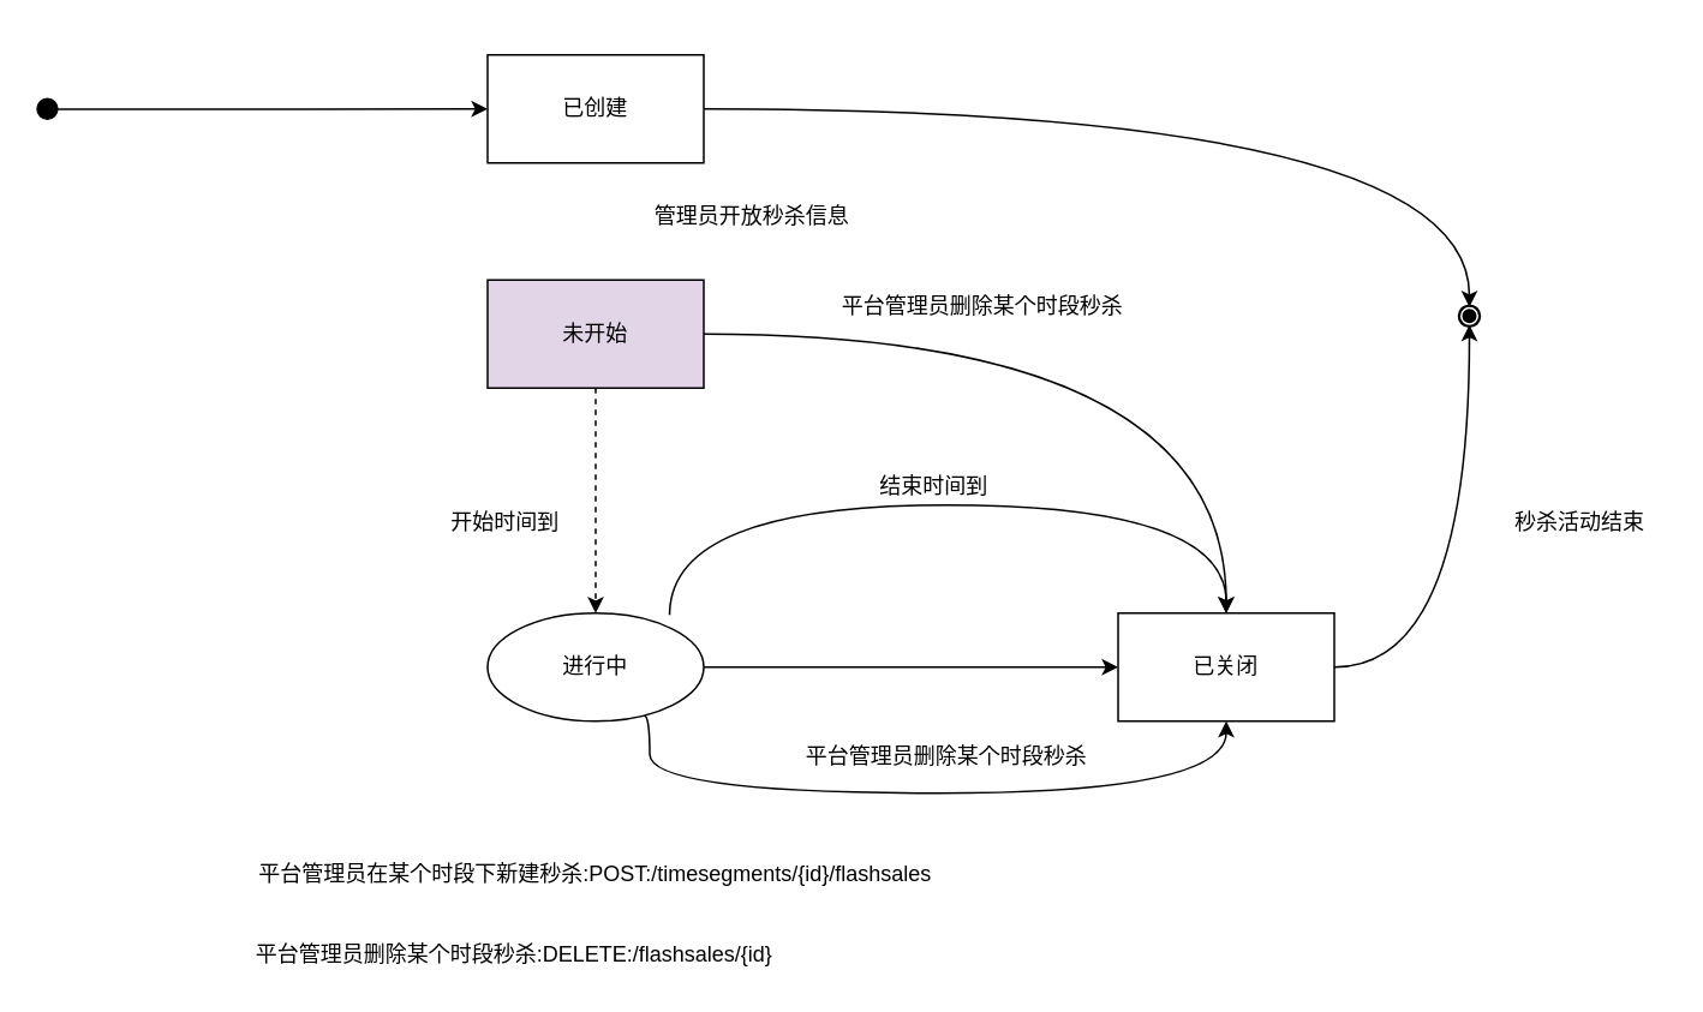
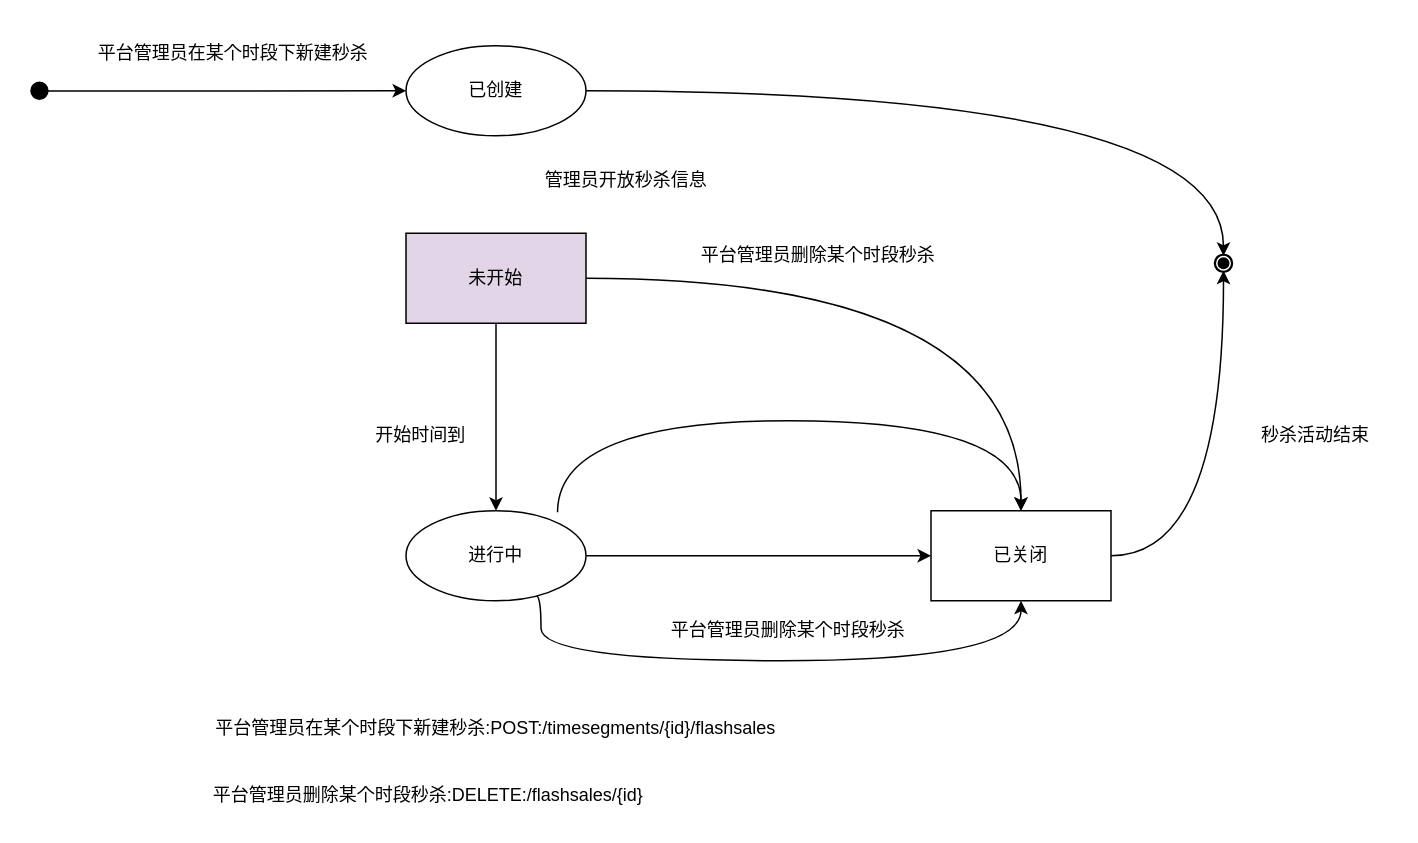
+ <mxCell id="10" value="&lt;span&gt;&lt;span&gt;平台管理员在某个时段下新建秒杀&lt;/span&gt;&lt;/span&gt;" style="text;html=1;strokeColor=none;fillColor=none;align=center;verticalAlign=middle;whiteSpace=wrap;rounded=0;shadow=0;" vertex="1" parent="1"><mxGeometry x="60" y="20" width="190" height="30" as="geometry" /></mxCell>
- <mxCell id="20" value="已创建" style="rounded=0;whiteSpace=wrap;html=1;" vertex="1" parent="1"><mxGeometry x="270" y="30" width="120" height="60" as="geometry" /></mxCell>
+ <mxCell id="20" value="已创建" style="ellipse;whiteSpace=wrap;html=1;" vertex="1" parent="1"><mxGeometry x="270" y="30" width="120" height="60" as="geometry" /></mxCell>
- <mxCell id="16" value="结束时间到" style="text;html=1;strokeColor=none;fillColor=none;align=center;verticalAlign=middle;whiteSpace=wrap;rounded=0;shadow=0;" vertex="1" parent="1"><mxGeometry x="483" y="260" width="70" height="20" as="geometry" /></mxCell>
- <mxCell id="5" style="edgeStyle=orthogonalEdgeStyle;rounded=0;orthogonalLoop=1;jettySize=auto;html=1;dashed=1;" edge="1" parent="1" source="7" target="14"><mxGeometry relative="1" as="geometry" /></mxCell>
+ <mxCell id="5" style="edgeStyle=orthogonalEdgeStyle;rounded=0;orthogonalLoop=1;jettySize=auto;html=1;" edge="1" parent="1" source="7" target="14"><mxGeometry relative="1" as="geometry" /></mxCell>
